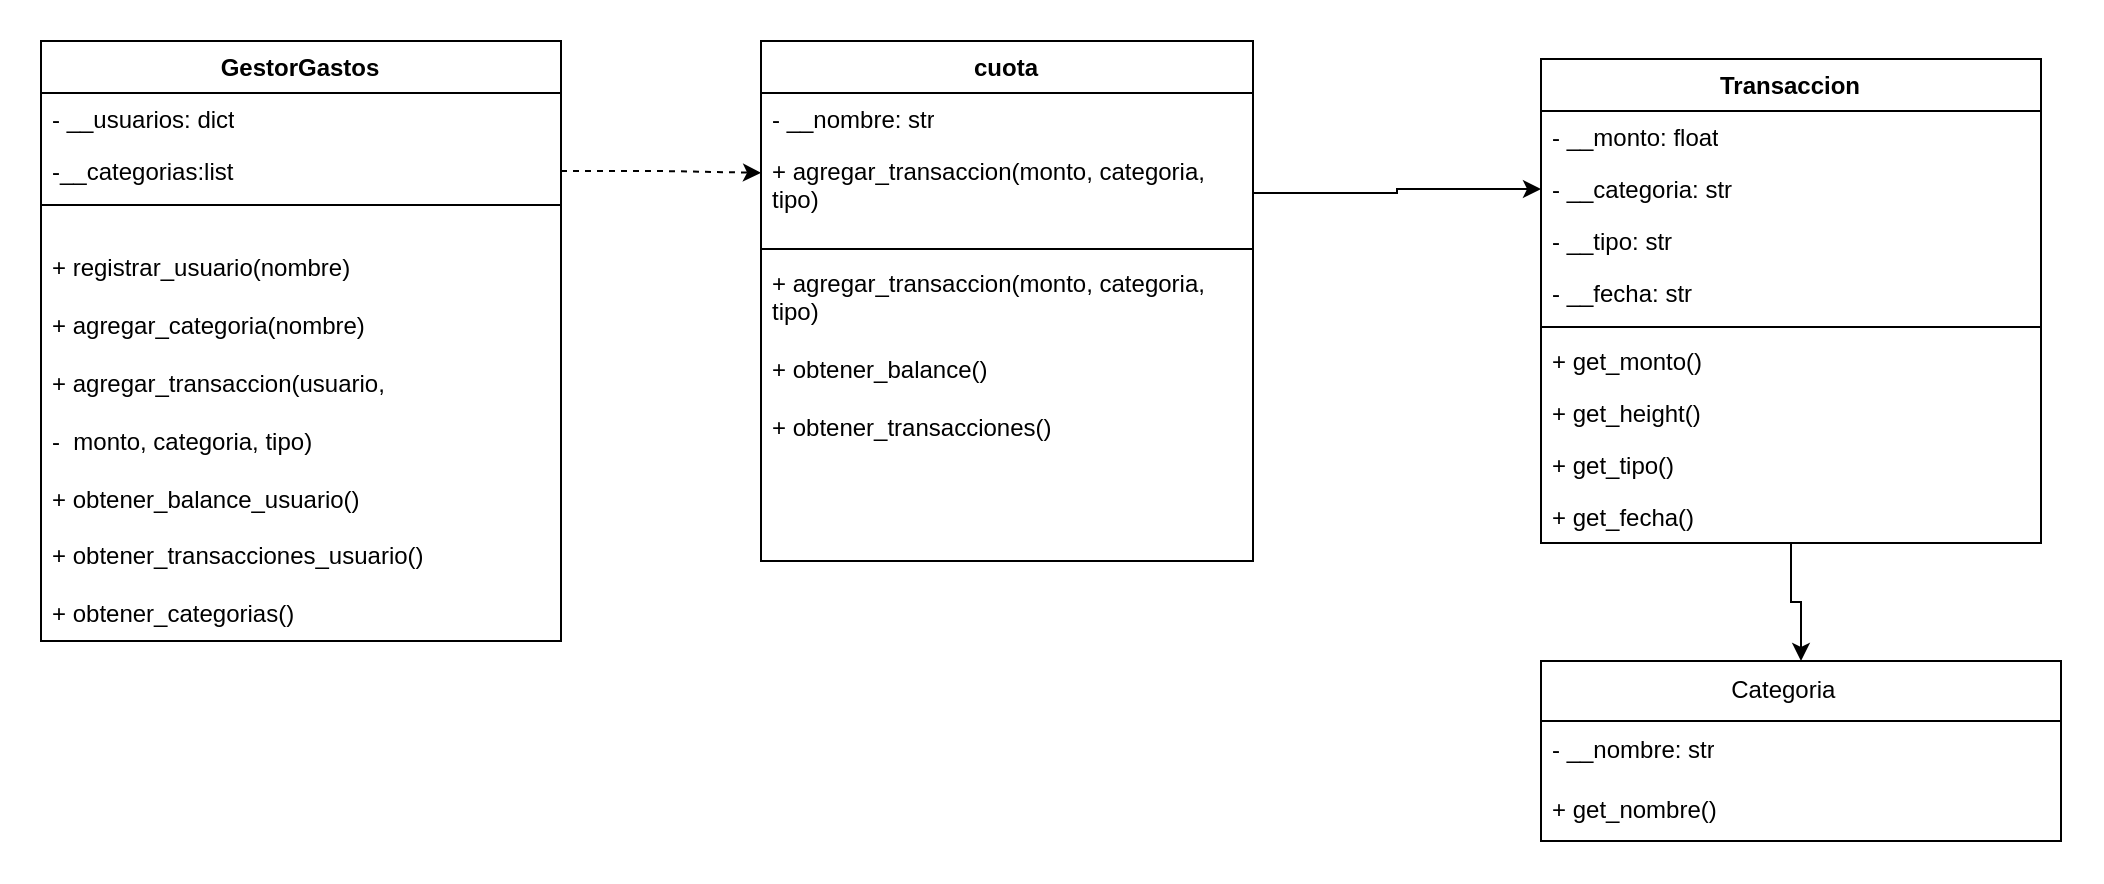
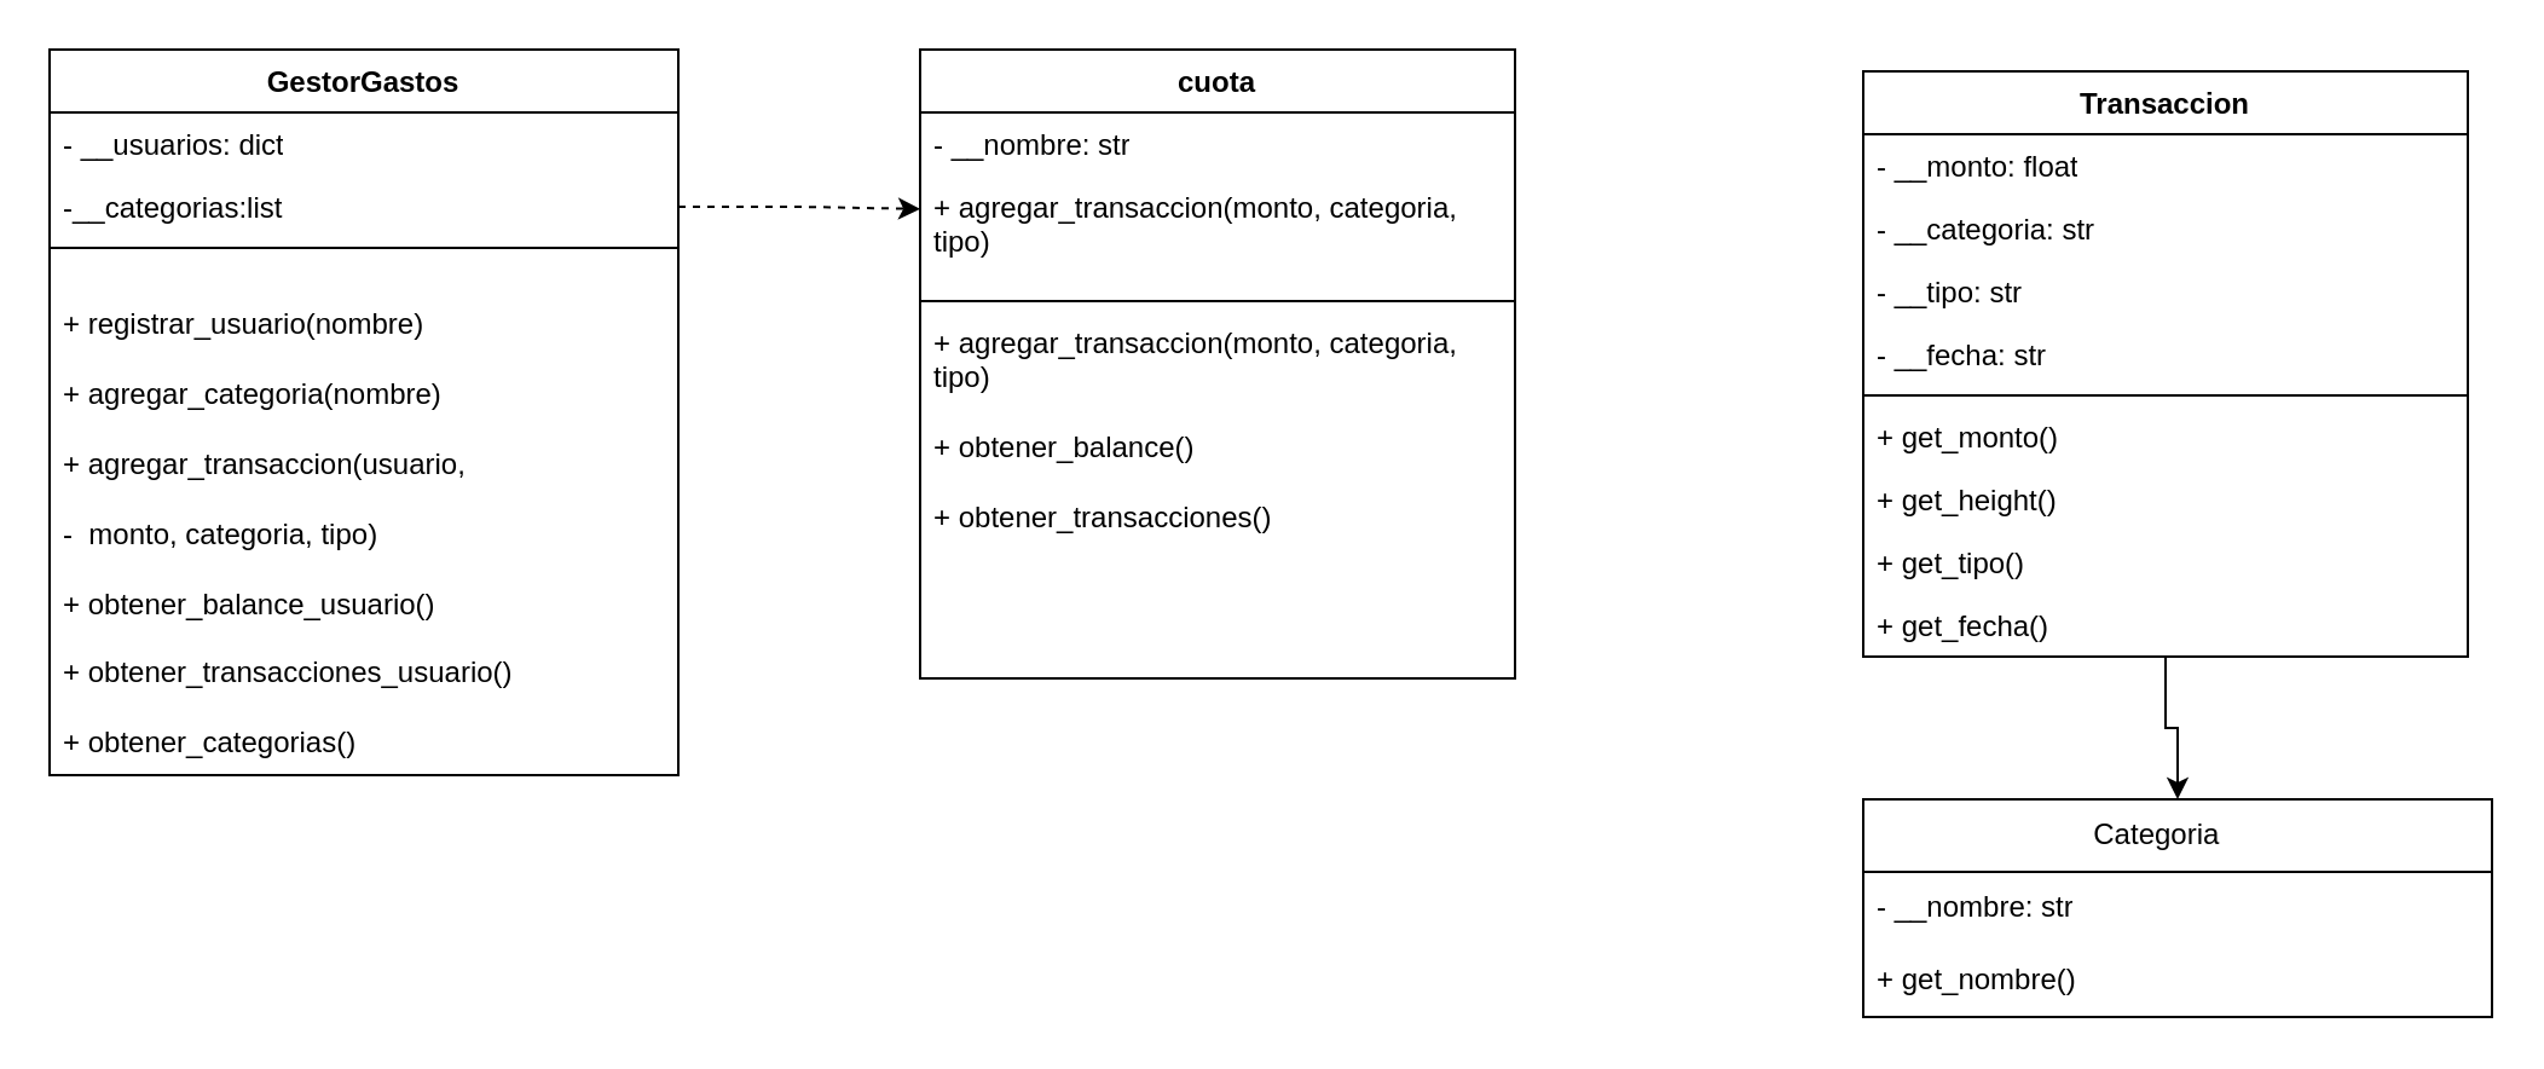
- <mxCell id="24" style="edgeStyle=orthogonalEdgeStyle;rounded=0;orthogonalLoop=1;jettySize=auto;html=1;exitX=1;exitY=0.5;exitDx=0;exitDy=0;entryX=0;entryY=0.5;entryDx=0;entryDy=0;" parent="1" source="9" target="15" edge="1"><mxGeometry relative="1" as="geometry" /></mxCell>
